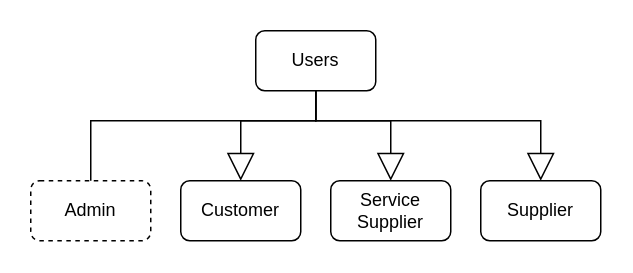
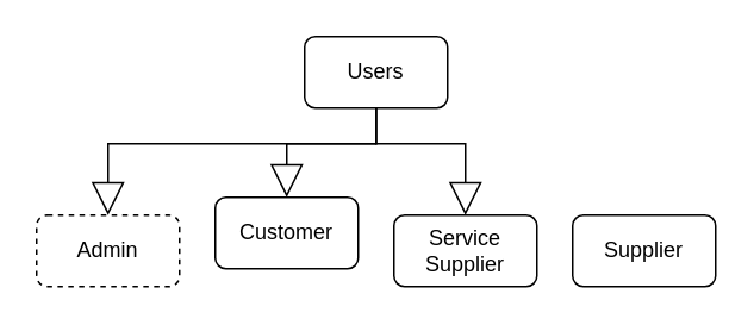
- <mxCell id="8" value="" style="endArrow=block;endSize=16;endFill=0;html=1;rounded=0;exitX=0.5;exitY=1;exitDx=0;exitDy=0;entryX=0.5;entryY=0;entryDx=0;entryDy=0;" edge="1" parent="1" source="2" target="6"><mxGeometry width="160" relative="1" as="geometry"><mxPoint x="216" y="72" as="sourcePoint" /><mxPoint x="70" y="130" as="targetPoint" /><Array as="points"><mxPoint x="210" y="80" /><mxPoint x="360" y="80" /></Array></mxGeometry></mxCell>
- <mxCell id="7" value="" style="endArrow=none;endSize=16;endFill=0;html=1;rounded=0;exitX=0.5;exitY=1;exitDx=0;exitDy=0;entryX=0.5;entryY=0;entryDx=0;entryDy=0;" edge="1" parent="1" source="2" target="3"><mxGeometry width="160" relative="1" as="geometry"><mxPoint x="-80" y="270" as="sourcePoint" /><mxPoint x="80" y="270" as="targetPoint" /><Array as="points"><mxPoint x="210" y="80" /><mxPoint x="60" y="80" /></Array></mxGeometry></mxCell>
+ <mxCell id="7" value="" style="endArrow=block;endSize=16;endFill=0;html=1;rounded=0;exitX=0.5;exitY=1;exitDx=0;exitDy=0;entryX=0.5;entryY=0;entryDx=0;entryDy=0;" edge="1" parent="1" source="2" target="3"><mxGeometry width="160" relative="1" as="geometry"><mxPoint x="-80" y="270" as="sourcePoint" /><mxPoint x="80" y="270" as="targetPoint" /><Array as="points"><mxPoint x="210" y="80" /><mxPoint x="60" y="80" /></Array></mxGeometry></mxCell>
- <mxCell id="4" value="Customer" style="rounded=1;whiteSpace=wrap;html=1;" vertex="1" parent="1"><mxGeometry x="120" y="120" width="80" height="40" as="geometry" /></mxCell>
+ <mxCell id="4" value="Customer" style="rounded=1;whiteSpace=wrap;html=1;" vertex="1" parent="1"><mxGeometry x="120" y="110" width="80" height="40" as="geometry" /></mxCell>
